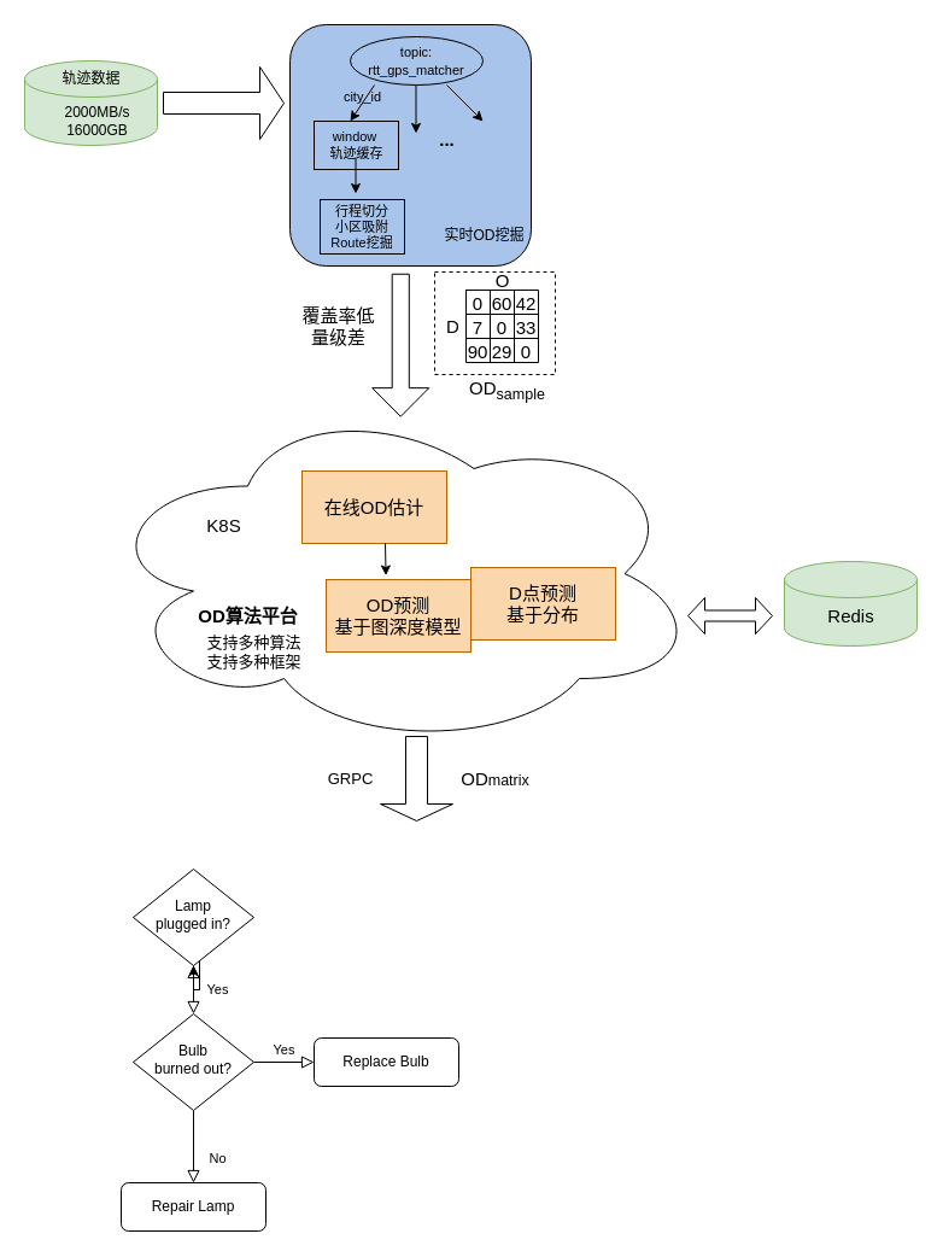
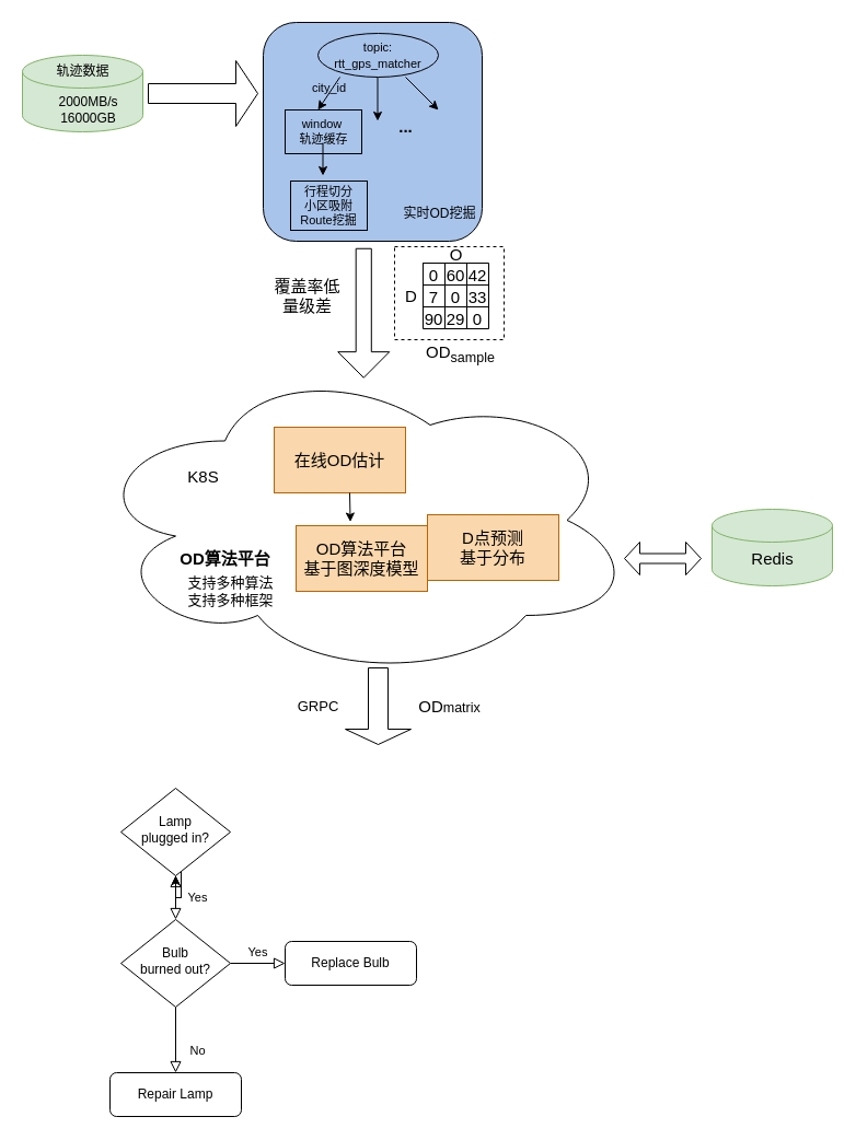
- <mxCell id="45" value="OD预测&lt;br&gt;基于图深度模型" style="whiteSpace=wrap;html=1;fontSize=15;strokeColor=#b46504;fillColor=#fad7ac;" vertex="1" parent="1"><mxGeometry x="270" y="480" width="120" height="60" as="geometry" /></mxCell>
+ <mxCell id="45" value="OD算法平台&lt;br&gt;基于图深度模型" style="whiteSpace=wrap;html=1;fontSize=15;strokeColor=#b46504;fillColor=#fad7ac;" vertex="1" parent="1"><mxGeometry x="270" y="480" width="120" height="60" as="geometry" /></mxCell>
